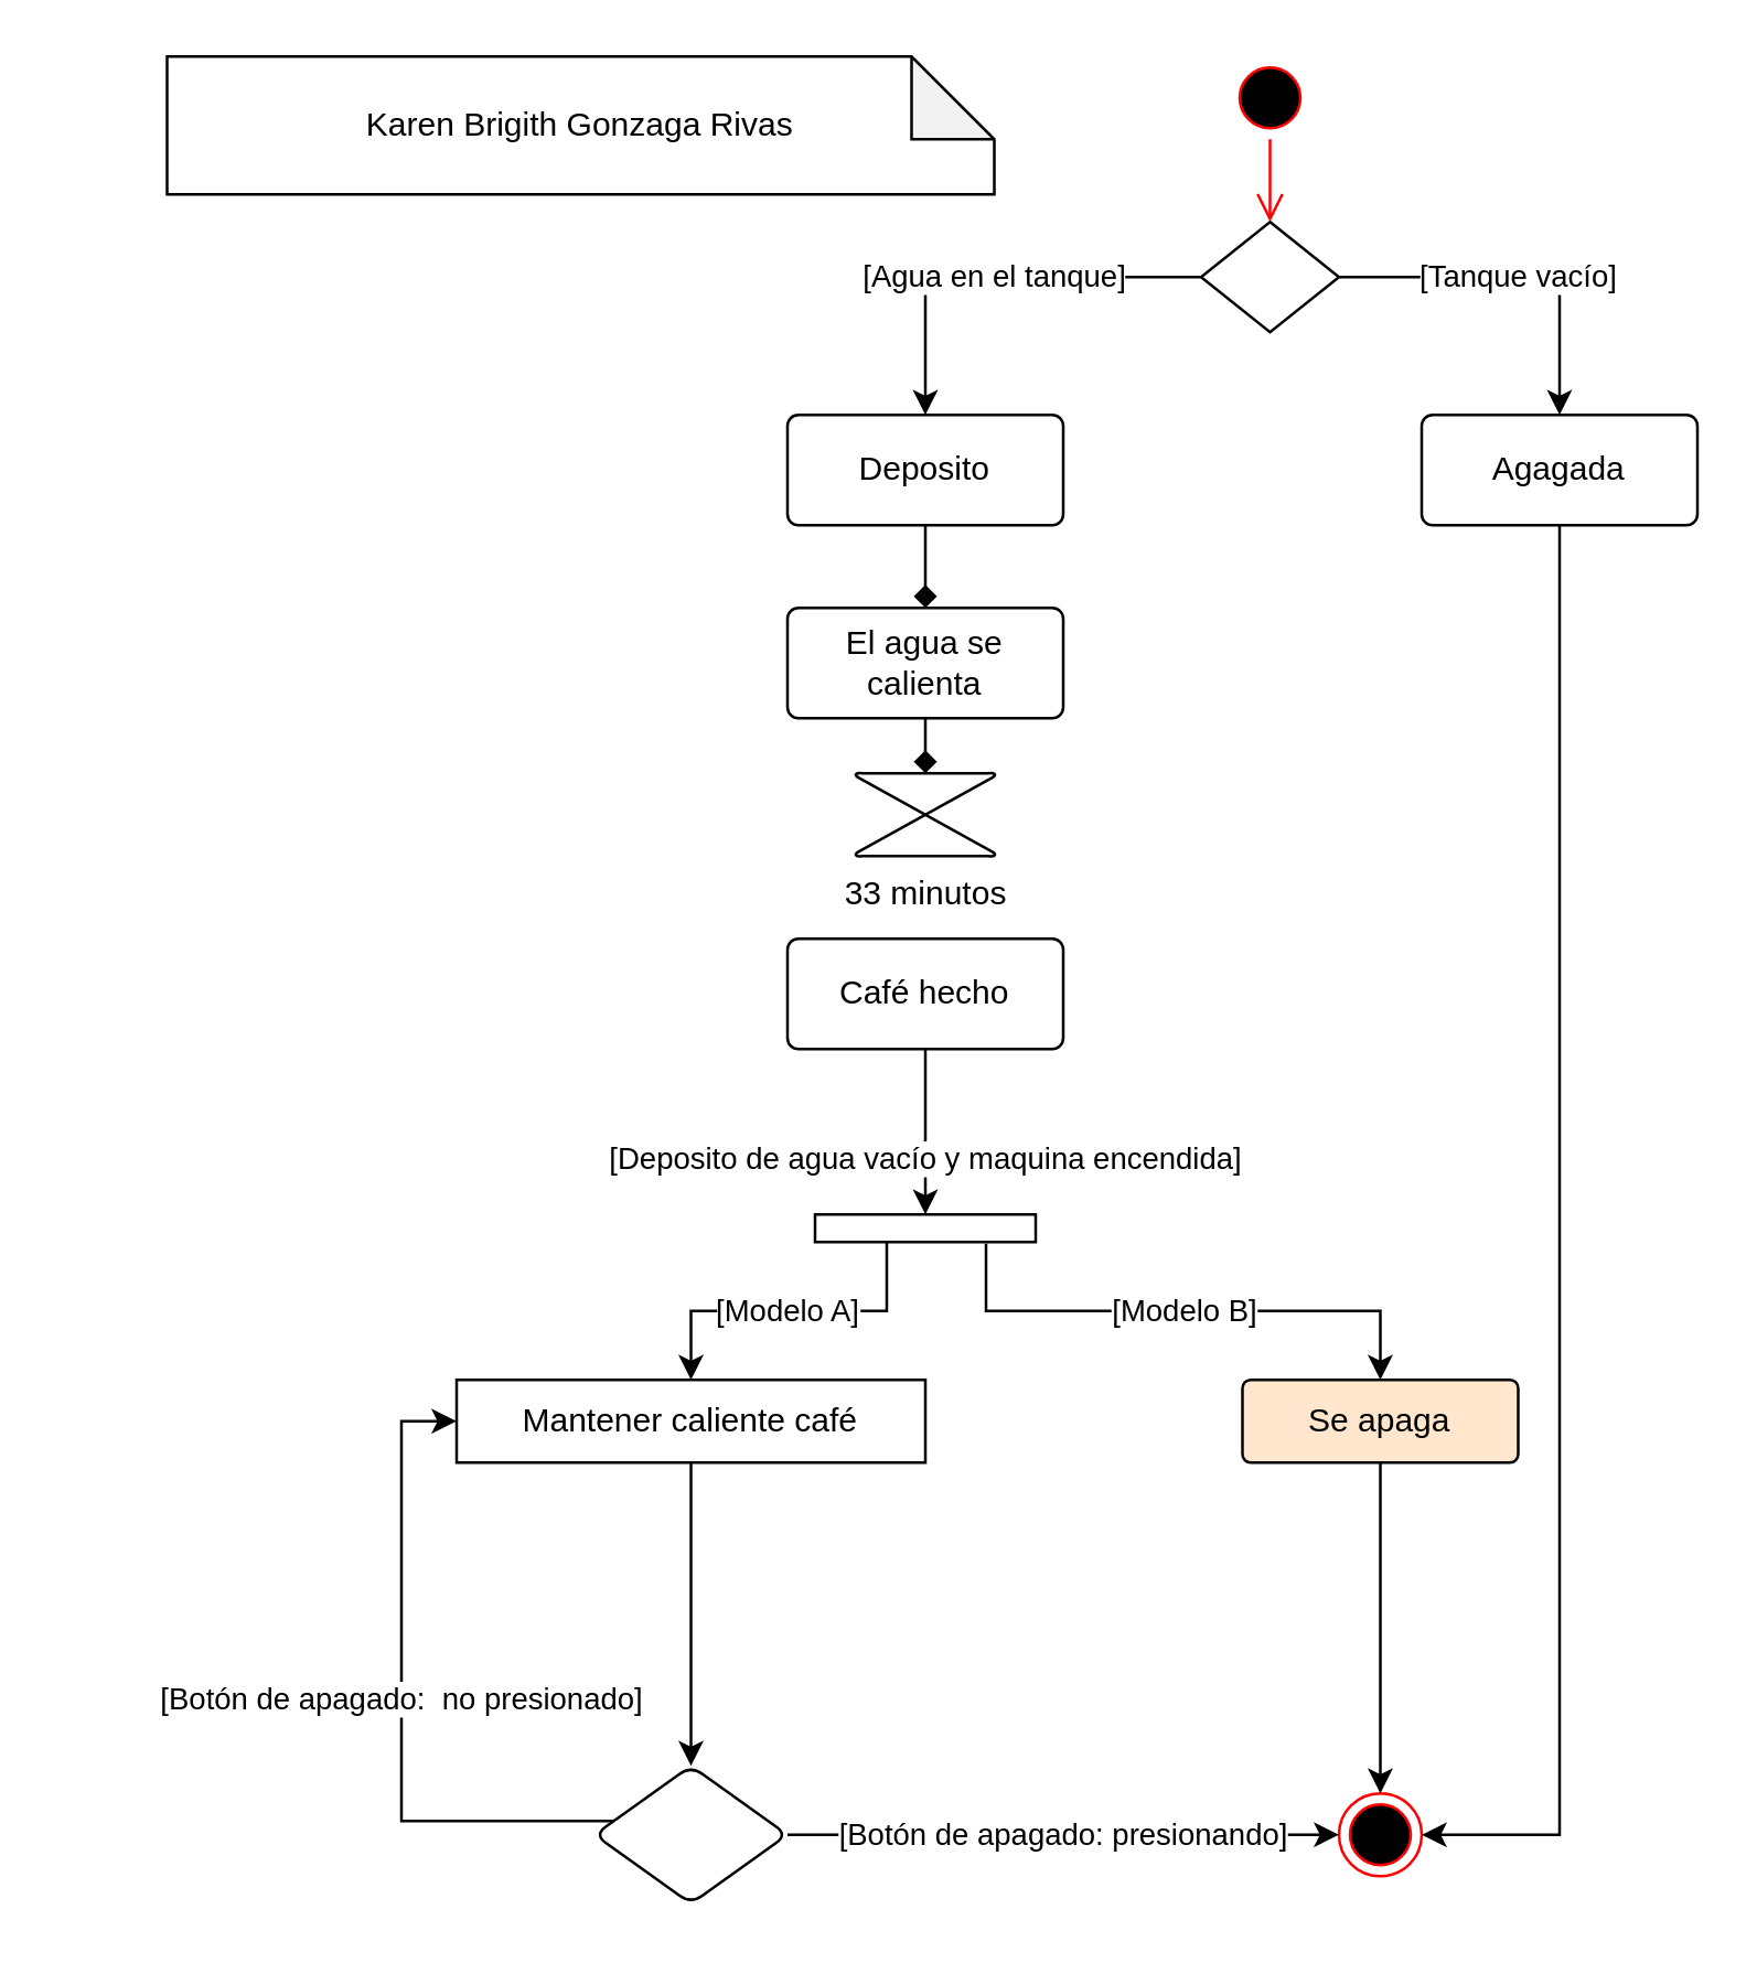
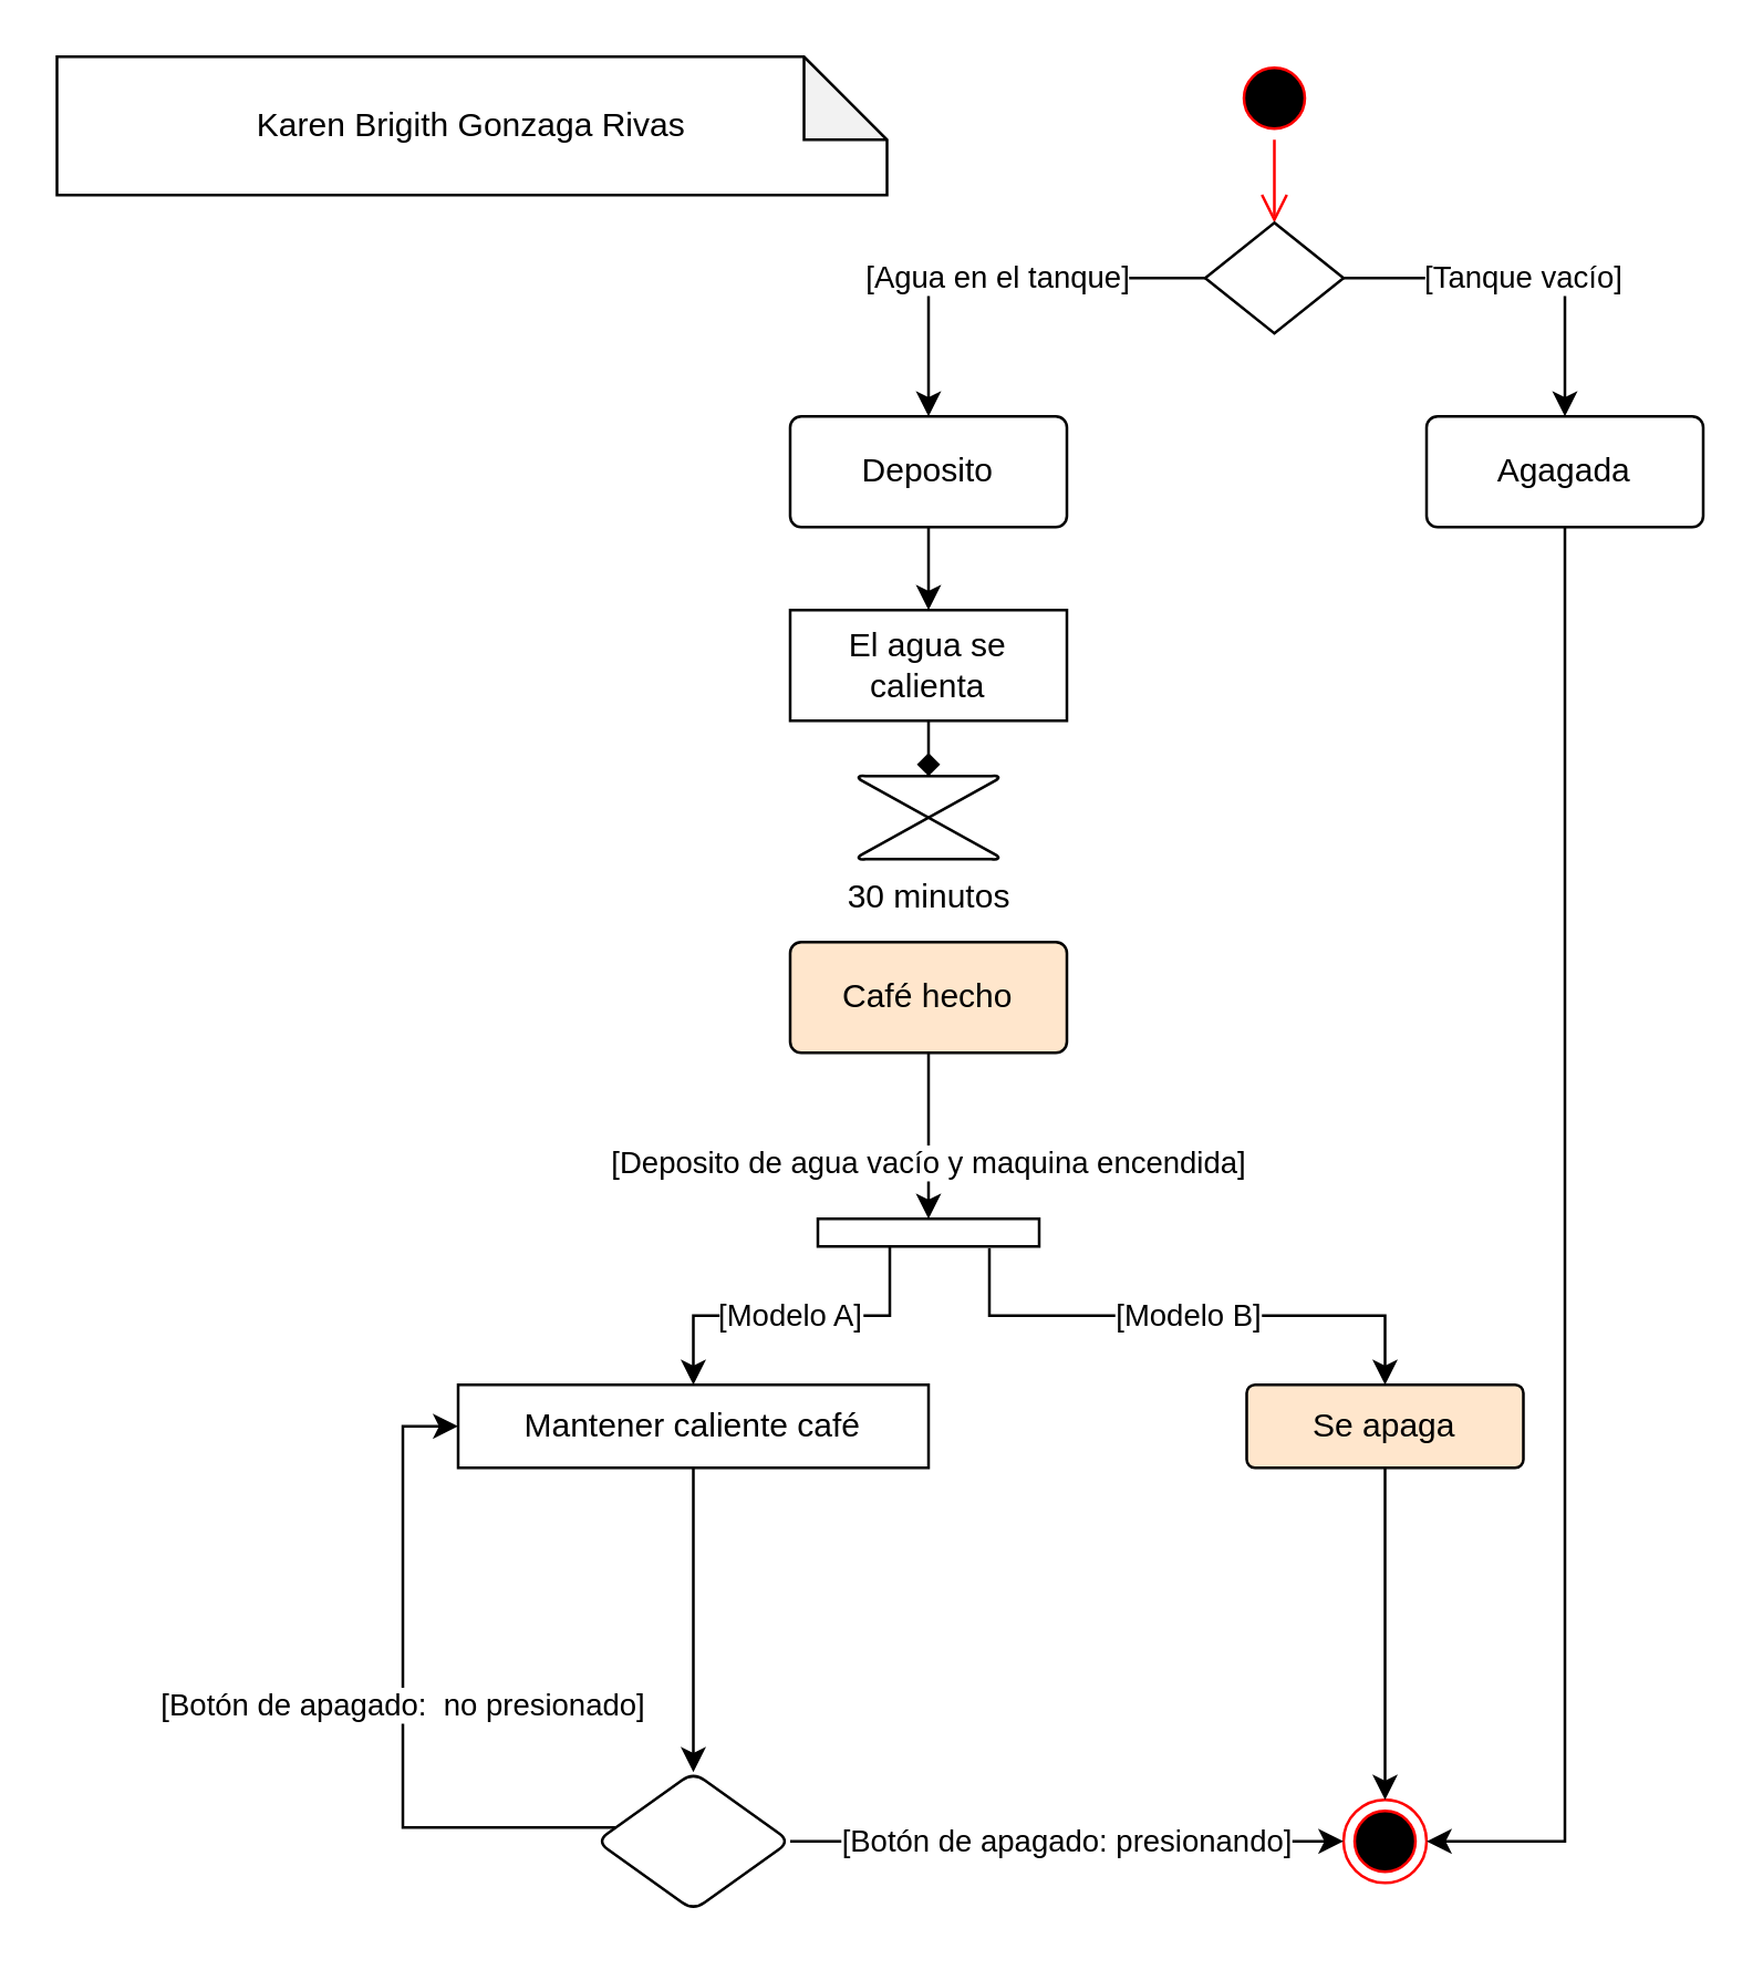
- <mxCell id="26" value="Karen Brigith Gonzaga Rivas" style="shape=note;whiteSpace=wrap;html=1;backgroundOutline=1;darkOpacity=0.05;" vertex="1" parent="1"><mxGeometry x="60" y="20" width="300" height="50" as="geometry" /></mxCell>
+ <mxCell id="26" value="Karen Brigith Gonzaga Rivas" style="shape=note;whiteSpace=wrap;html=1;backgroundOutline=1;darkOpacity=0.05;" vertex="1" parent="1"><mxGeometry x="20" y="20" width="300" height="50" as="geometry" /></mxCell>
- <mxCell id="8" value="" style="edgeStyle=orthogonalEdgeStyle;rounded=0;orthogonalLoop=1;jettySize=auto;html=1;endArrow=diamond;" edge="1" parent="1" source="9" target="13"><mxGeometry relative="1" as="geometry" /></mxCell>
+ <mxCell id="8" value="" style="edgeStyle=orthogonalEdgeStyle;rounded=0;orthogonalLoop=1;jettySize=auto;html=1;" edge="1" parent="1" source="9" target="13"><mxGeometry relative="1" as="geometry" /></mxCell>
- <mxCell id="13" value="El agua se calienta" style="rounded=1;arcSize=10;whiteSpace=wrap;html=1;align=center;" vertex="1" parent="1"><mxGeometry x="285" y="220" width="100" height="40" as="geometry" /></mxCell>
+ <mxCell id="13" value="El agua se calienta" style="arcSize=10;whiteSpace=wrap;html=1;align=center;rounded=0;" vertex="1" parent="1"><mxGeometry x="285" y="220" width="100" height="40" as="geometry" /></mxCell>
- <mxCell id="28" value="33 minutos" style="verticalLabelPosition=bottom;verticalAlign=top;html=1;shape=mxgraph.flowchart.collate;" vertex="1" parent="1"><mxGeometry x="310" y="280" width="50" height="30" as="geometry" /></mxCell>
+ <mxCell id="28" value="30 minutos" style="verticalLabelPosition=bottom;verticalAlign=top;html=1;shape=mxgraph.flowchart.collate;" vertex="1" parent="1"><mxGeometry x="310" y="280" width="50" height="30" as="geometry" /></mxCell>
- <mxCell id="14" value="Café hecho" style="rounded=1;arcSize=10;whiteSpace=wrap;html=1;align=center;" vertex="1" parent="1"><mxGeometry x="285" y="340" width="100" height="40" as="geometry" /></mxCell>
+ <mxCell id="14" value="Café hecho" style="rounded=1;arcSize=10;whiteSpace=wrap;html=1;align=center;fillColor=#ffe6cc;" vertex="1" parent="1"><mxGeometry x="285" y="340" width="100" height="40" as="geometry" /></mxCell>
